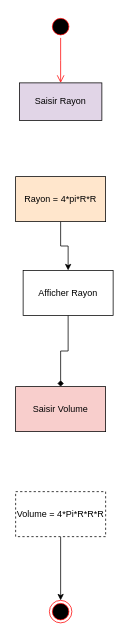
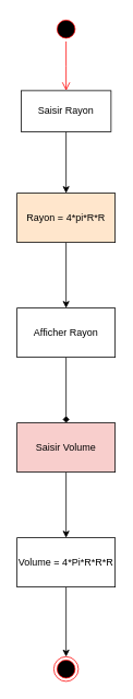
- <mxCell id="5" value="Saisir Rayon" style="html=1;whiteSpace=wrap;fillColor=#e1d5e7;" vertex="1" parent="1"><mxGeometry x="25" y="110" width="110" height="50" as="geometry" /></mxCell>
+ <mxCell id="5" value="Saisir Rayon" style="html=1;whiteSpace=wrap;" vertex="1" parent="1"><mxGeometry x="25" y="110" width="110" height="50" as="geometry" /></mxCell>
+ <mxCell id="4" value="" style="edgeStyle=orthogonalEdgeStyle;rounded=0;orthogonalLoop=1;jettySize=auto;html=1;" edge="1" parent="1" source="5" target="7"><mxGeometry relative="1" as="geometry" /></mxCell>
- <mxCell id="9" value="Afficher Rayon" style="whiteSpace=wrap;html=1;" vertex="1" parent="1"><mxGeometry x="30" y="360" width="120" height="60" as="geometry" /></mxCell>
+ <mxCell id="9" value="Afficher Rayon" style="whiteSpace=wrap;html=1;" vertex="1" parent="1"><mxGeometry x="20" y="375" width="120" height="60" as="geometry" /></mxCell>
+ <mxCell id="10" value="" style="edgeStyle=orthogonalEdgeStyle;rounded=0;orthogonalLoop=1;jettySize=auto;html=1;" edge="1" parent="1" source="11" target="13"><mxGeometry relative="1" as="geometry" /></mxCell>
- <mxCell id="13" value="Volume = 4*Pi*R*R*R" style="whiteSpace=wrap;html=1;dashed=1;" vertex="1" parent="1"><mxGeometry x="20" y="655" width="120" height="60" as="geometry" /></mxCell>
+ <mxCell id="13" value="Volume = 4*Pi*R*R*R" style="whiteSpace=wrap;html=1;" vertex="1" parent="1"><mxGeometry x="20" y="655" width="120" height="60" as="geometry" /></mxCell>
